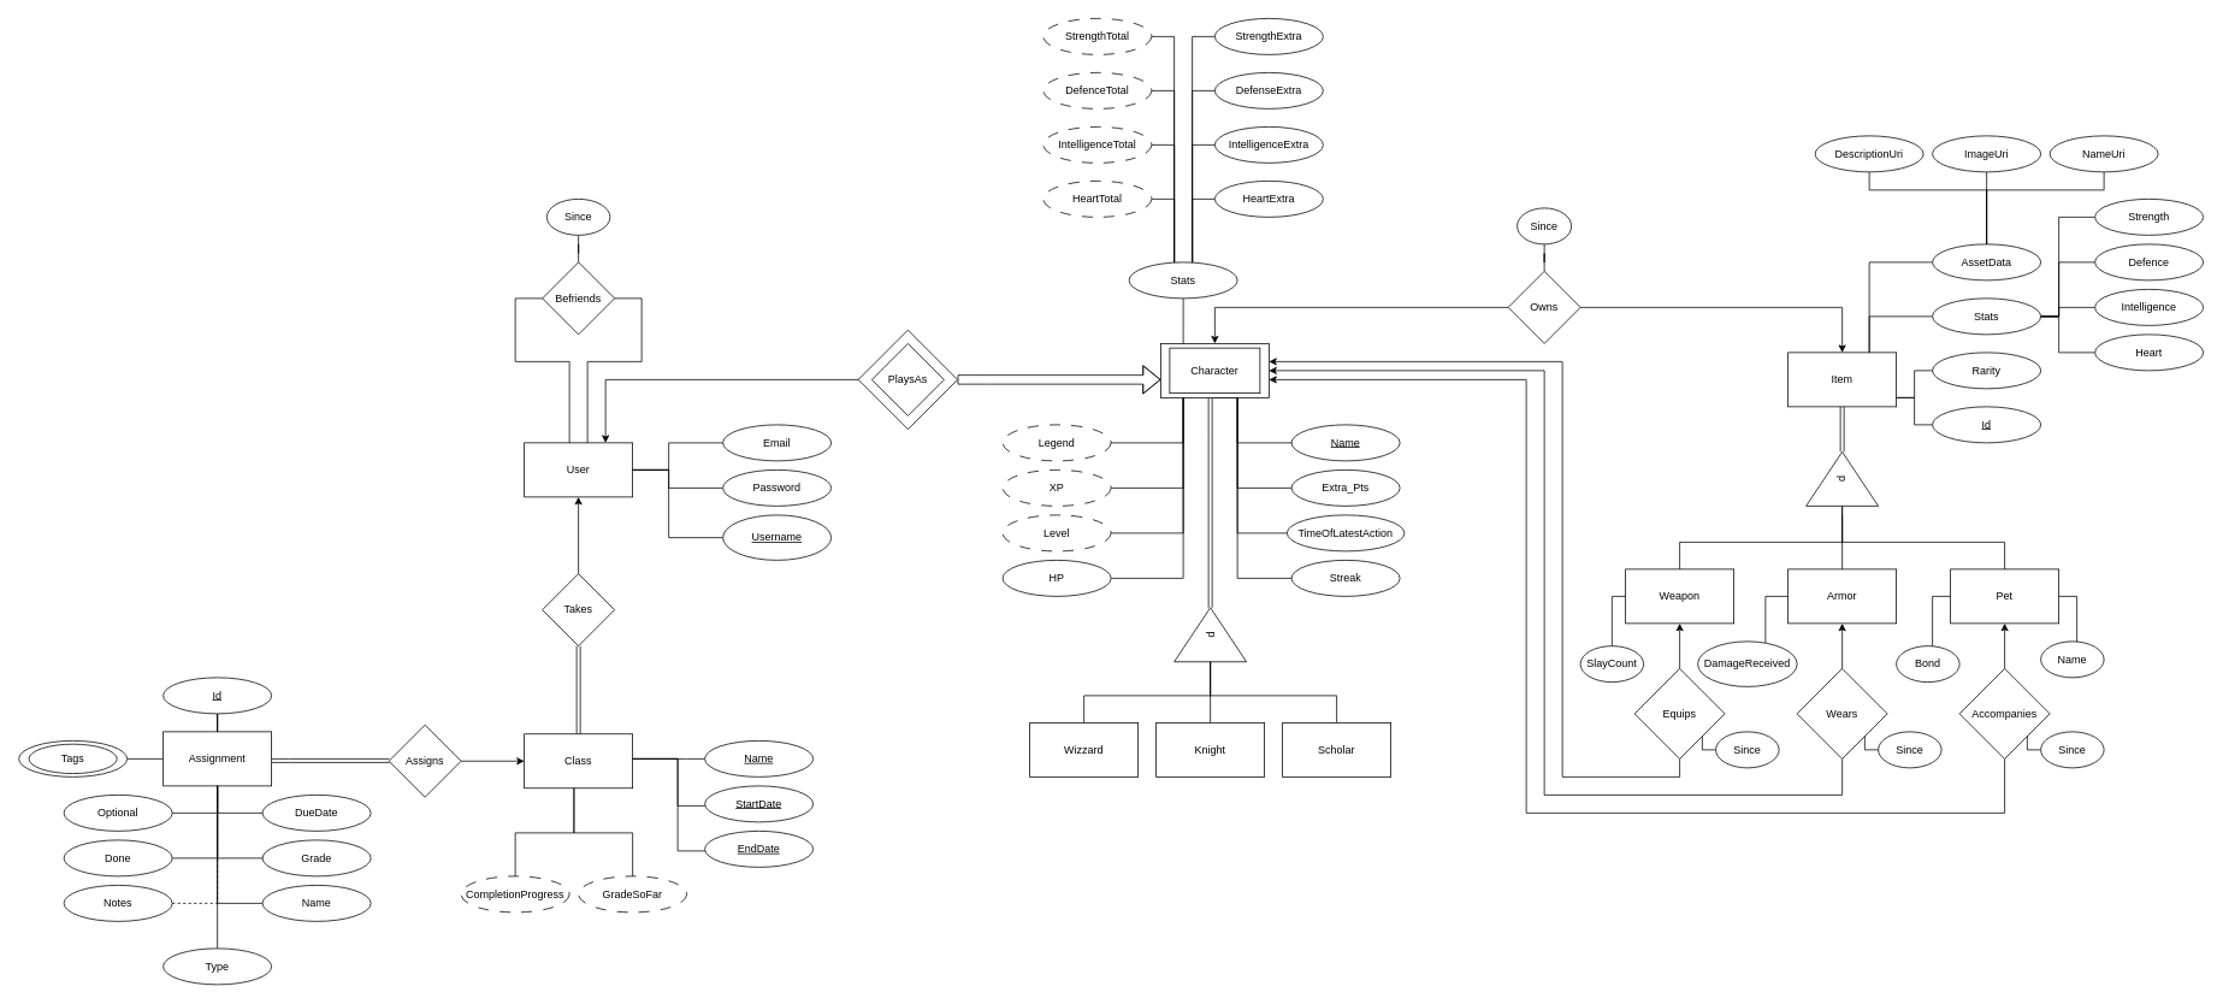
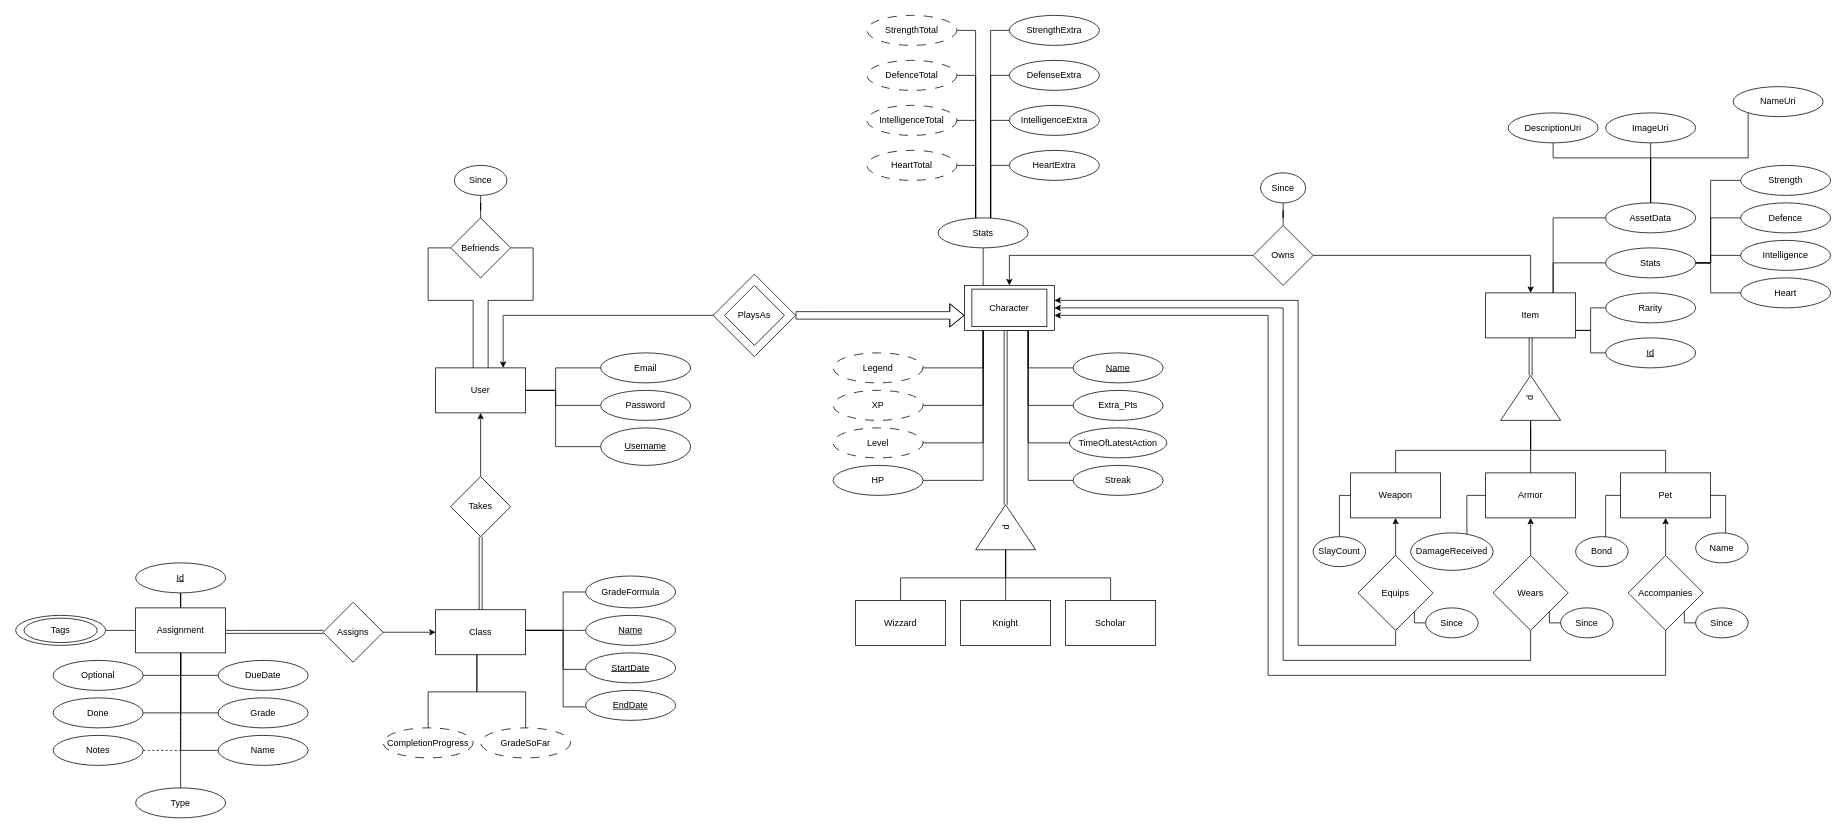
- <mxCell id="142" value="NameUri" style="ellipse;whiteSpace=wrap;html=1;" vertex="1" parent="1"><mxGeometry x="2270" y="150" width="120" height="40" as="geometry" /></mxCell>
+ <mxCell id="142" value="NameUri" style="ellipse;whiteSpace=wrap;html=1;" vertex="1" parent="1"><mxGeometry x="2310" y="115" width="120" height="40" as="geometry" /></mxCell>
+ <mxCell id="157" value="GradeFormula" style="ellipse;whiteSpace=wrap;html=1;" vertex="1" parent="1"><mxGeometry x="780" y="767.5" width="120" height="42.5" as="geometry" /></mxCell>
+ <mxCell id="156" style="edgeStyle=orthogonalEdgeStyle;rounded=0;orthogonalLoop=1;jettySize=auto;html=1;endArrow=none;endFill=0;" edge="1" parent="1" source="157" target="14"><mxGeometry relative="1" as="geometry"><Array as="points"><mxPoint x="750" y="789" /><mxPoint x="750" y="840" /></Array></mxGeometry></mxCell>
